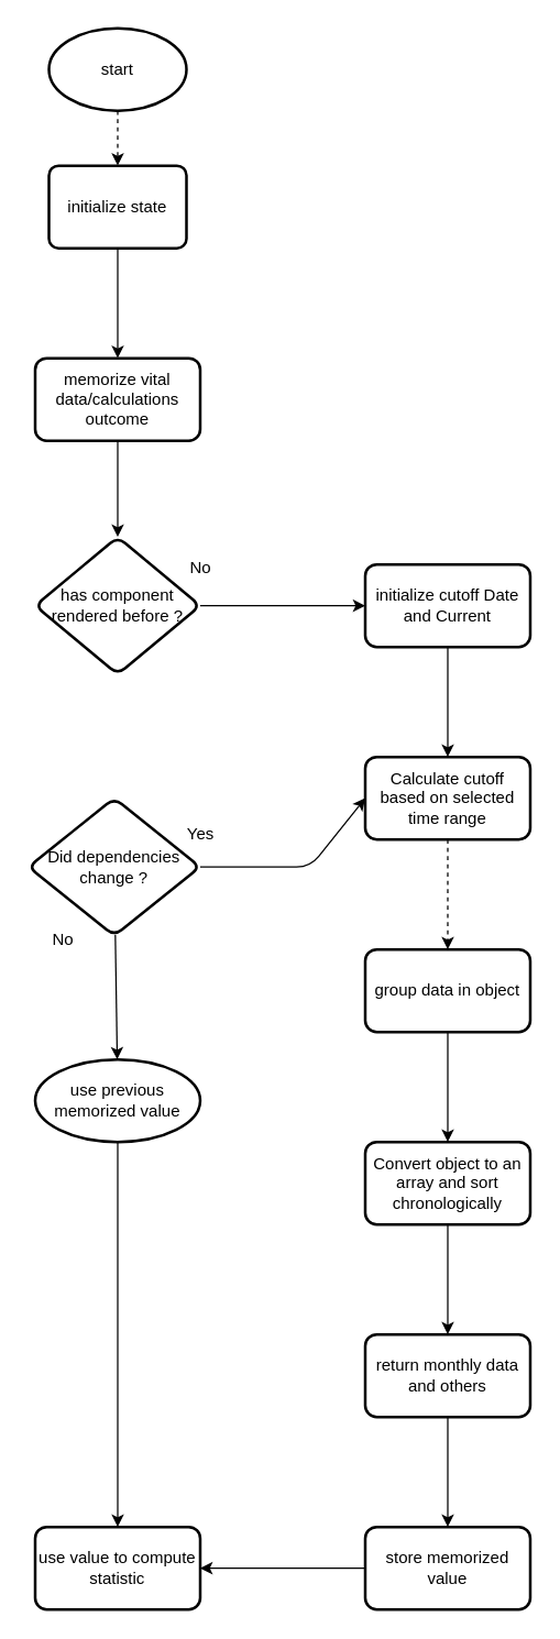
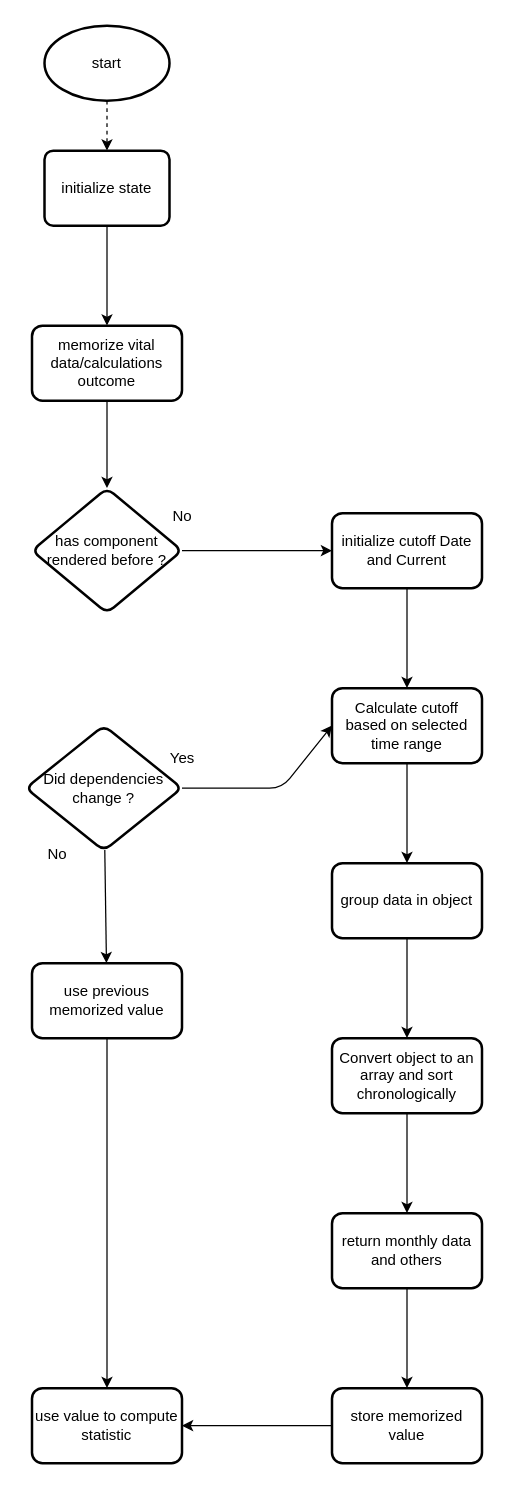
- <mxCell id="16" value="" style="edgeStyle=none;html=1;dashed=1;" edge="1" parent="1" source="17" target="19"><mxGeometry relative="1" as="geometry" /></mxCell>
+ <mxCell id="16" value="" style="edgeStyle=none;html=1;" edge="1" parent="1" source="17" target="19"><mxGeometry relative="1" as="geometry" /></mxCell>
- <mxCell id="29" value="use previous memorized value" style="ellipse;whiteSpace=wrap;html=1;arcSize=14;strokeWidth=2;" vertex="1" parent="1"><mxGeometry x="25" y="770" width="120" height="60" as="geometry" /></mxCell>
+ <mxCell id="29" value="use previous memorized value" style="whiteSpace=wrap;html=1;rounded=1;arcSize=14;strokeWidth=2;" vertex="1" parent="1"><mxGeometry x="25" y="770" width="120" height="60" as="geometry" /></mxCell>
